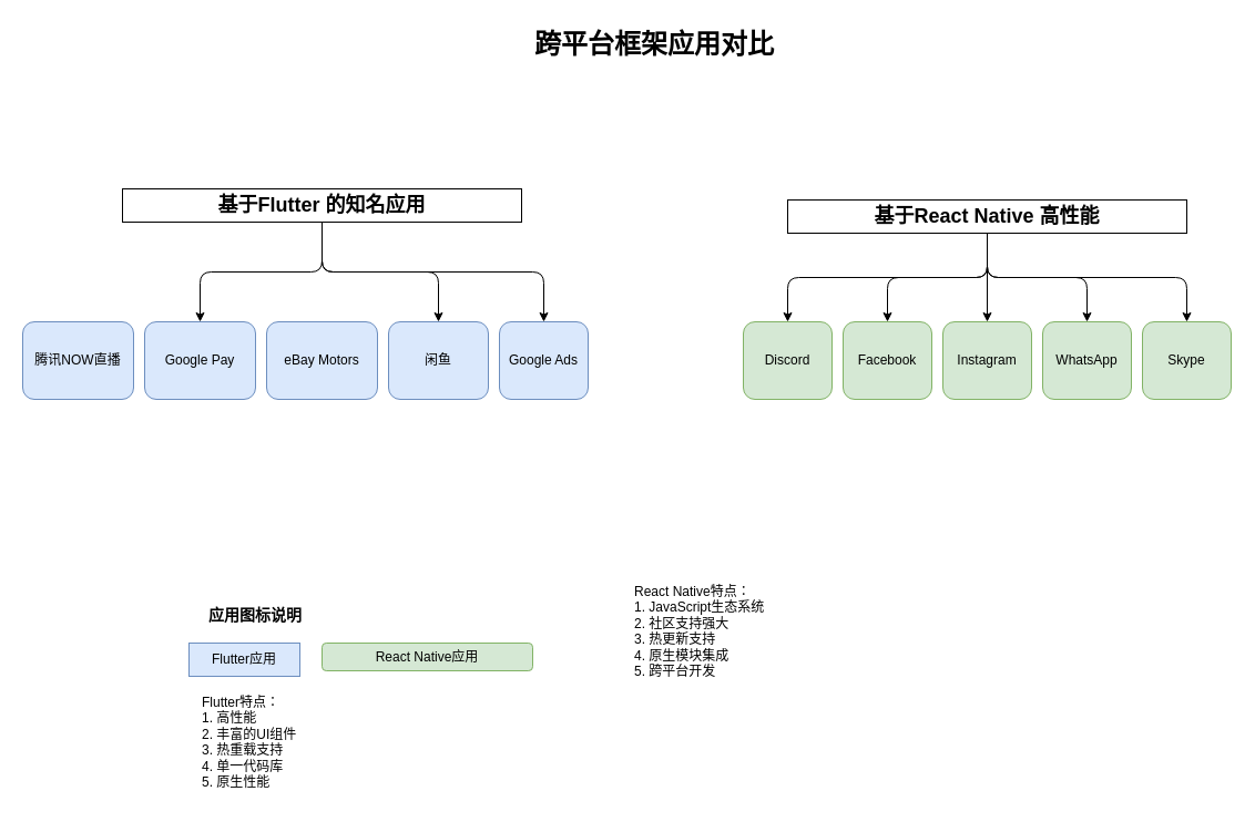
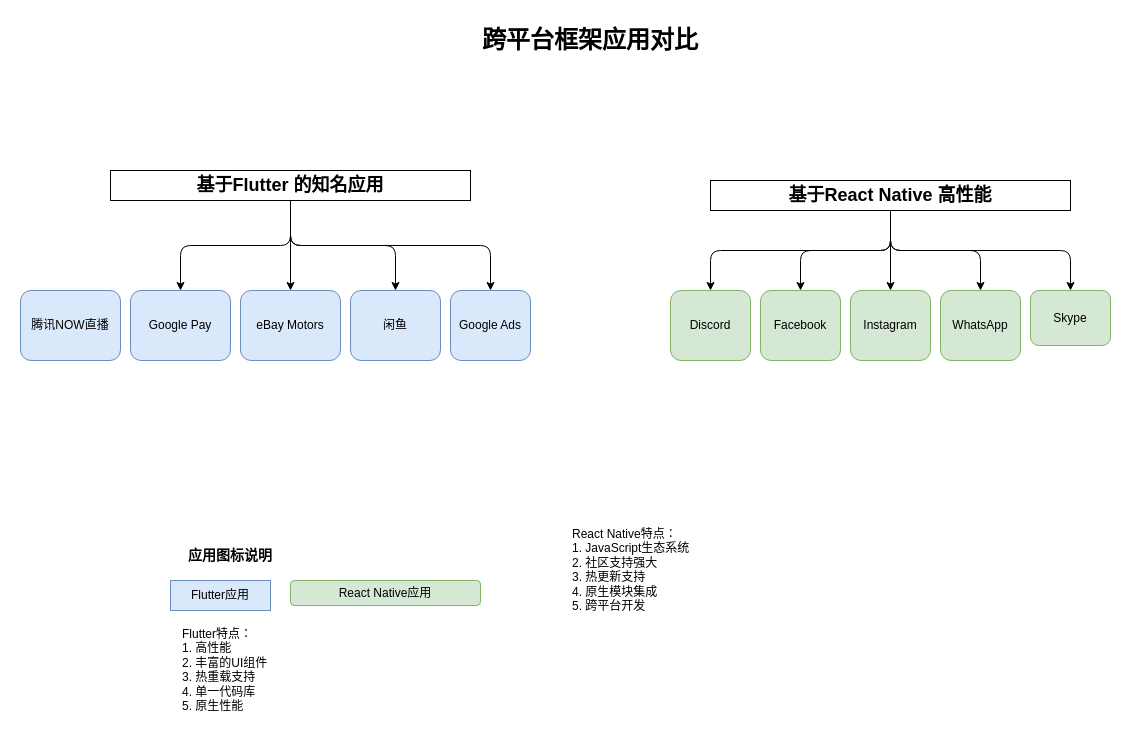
+ <mxCell id="4" style="edgeStyle=orthogonalEdgeStyle;rounded=1;orthogonalLoop=1;jettySize=auto;html=1;curved=0;" edge="1" parent="1" source="7" target="10"><mxGeometry relative="1" as="geometry" /></mxCell>
- <mxCell id="24" value="Skype" style="rounded=1;whiteSpace=wrap;html=1;fillColor=#d5e8d4;strokeColor=#82b366;" parent="1" vertex="1"><mxGeometry x="1030" y="290" width="80" height="70" as="geometry" /></mxCell>
+ <mxCell id="24" value="Skype" style="rounded=1;whiteSpace=wrap;html=1;fillColor=#d5e8d4;strokeColor=#82b366;" parent="1" vertex="1"><mxGeometry x="1030" y="290" width="80" height="55" as="geometry" /></mxCell>
